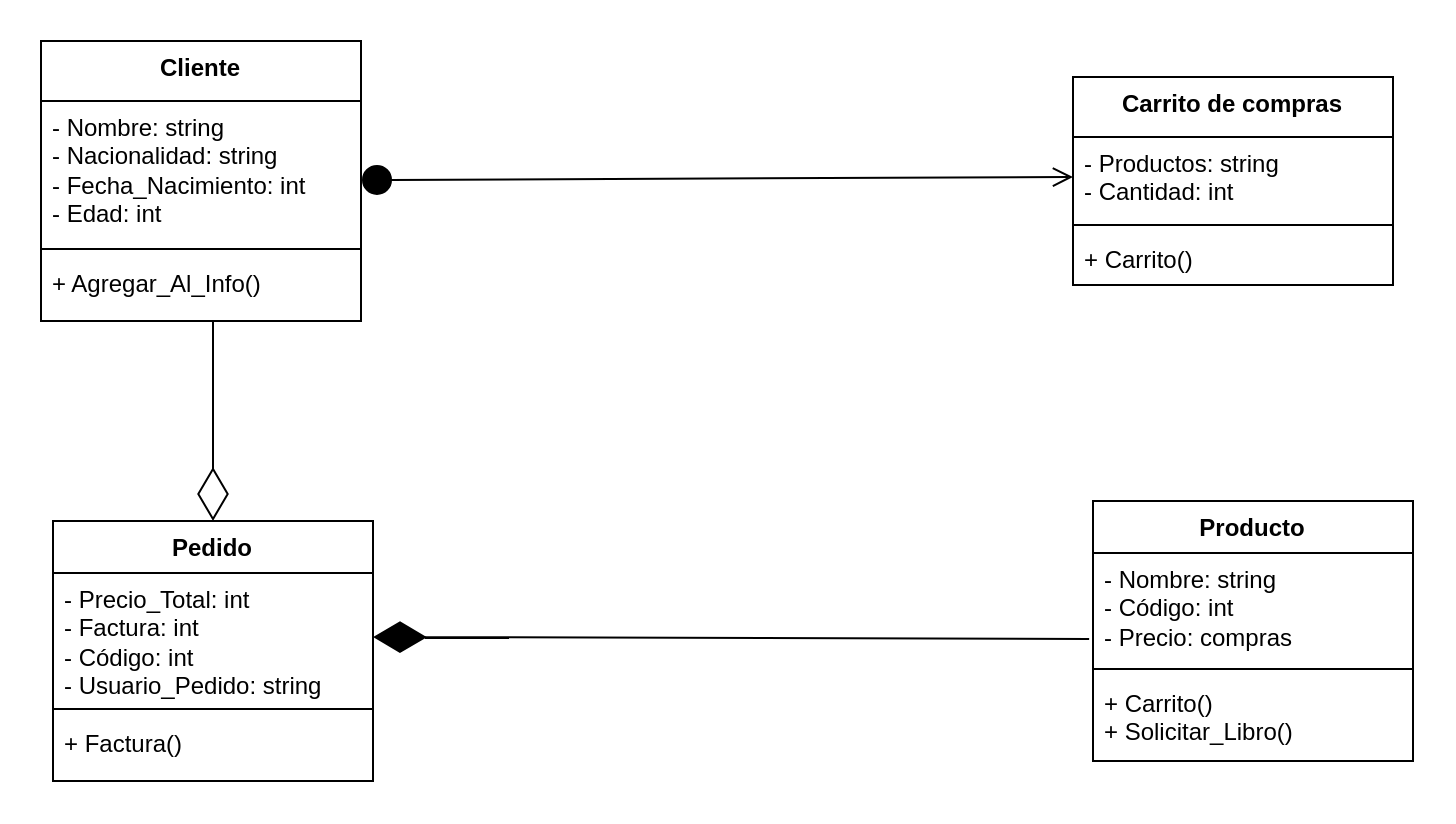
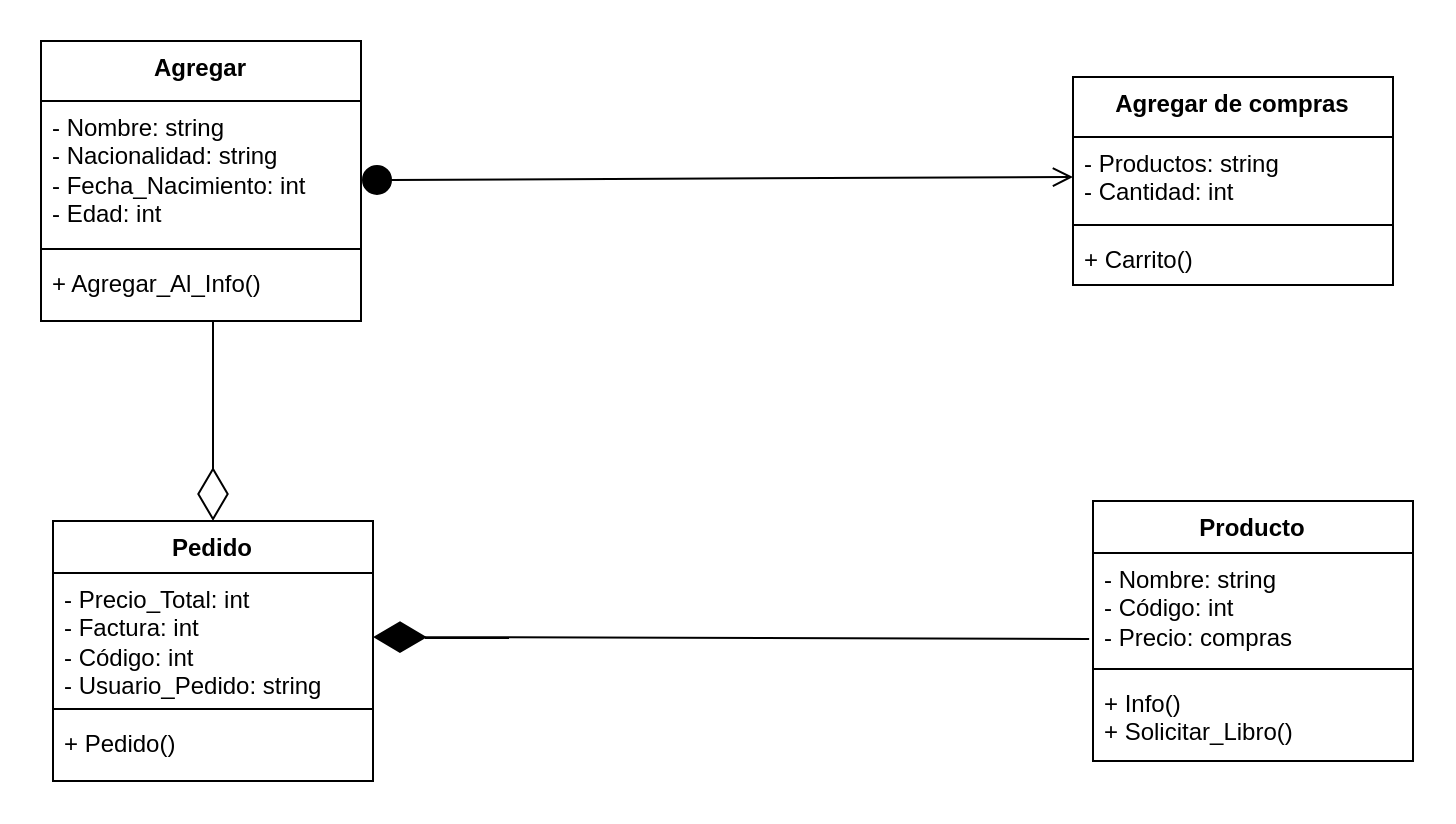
- <mxCell id="6" value="Cliente" style="swimlane;fontStyle=1;align=center;verticalAlign=top;childLayout=stackLayout;horizontal=1;startSize=30;horizontalStack=0;resizeParent=1;resizeParentMax=0;resizeLast=0;collapsible=1;marginBottom=0;whiteSpace=wrap;html=1;" vertex="1" parent="1"><mxGeometry x="20" y="20" width="160" height="140" as="geometry"><mxRectangle x="240" y="130" width="70" height="30" as="alternateBounds" /></mxGeometry></mxCell>
+ <mxCell id="6" value="Agregar" style="swimlane;fontStyle=1;align=center;verticalAlign=top;childLayout=stackLayout;horizontal=1;startSize=30;horizontalStack=0;resizeParent=1;resizeParentMax=0;resizeLast=0;collapsible=1;marginBottom=0;whiteSpace=wrap;html=1;" vertex="1" parent="1"><mxGeometry x="20" y="20" width="160" height="140" as="geometry"><mxRectangle x="240" y="130" width="70" height="30" as="alternateBounds" /></mxGeometry></mxCell>
- <mxCell id="2" value="Carrito de compras" style="swimlane;fontStyle=1;align=center;verticalAlign=top;childLayout=stackLayout;horizontal=1;startSize=30;horizontalStack=0;resizeParent=1;resizeParentMax=0;resizeLast=0;collapsible=1;marginBottom=0;whiteSpace=wrap;html=1;" vertex="1" parent="1"><mxGeometry x="536" y="38" width="160" height="104" as="geometry" /></mxCell>
+ <mxCell id="2" value="Agregar de compras" style="swimlane;fontStyle=1;align=center;verticalAlign=top;childLayout=stackLayout;horizontal=1;startSize=30;horizontalStack=0;resizeParent=1;resizeParentMax=0;resizeLast=0;collapsible=1;marginBottom=0;whiteSpace=wrap;html=1;" vertex="1" parent="1"><mxGeometry x="536" y="38" width="160" height="104" as="geometry" /></mxCell>
- <mxCell id="13" value="+ Carrito()&lt;div&gt;+ Solicitar_Libro()&lt;/div&gt;" style="text;strokeColor=none;fillColor=none;align=left;verticalAlign=top;spacingLeft=4;spacingRight=4;overflow=hidden;rotatable=0;points=[[0,0.5],[1,0.5]];portConstraint=eastwest;whiteSpace=wrap;html=1;" vertex="1" parent="10"><mxGeometry y="88" width="160" height="42" as="geometry" /></mxCell>
+ <mxCell id="13" value="+ Info()&lt;div&gt;+ Solicitar_Libro()&lt;/div&gt;" style="text;strokeColor=none;fillColor=none;align=left;verticalAlign=top;spacingLeft=4;spacingRight=4;overflow=hidden;rotatable=0;points=[[0,0.5],[1,0.5]];portConstraint=eastwest;whiteSpace=wrap;html=1;" vertex="1" parent="10"><mxGeometry y="88" width="160" height="42" as="geometry" /></mxCell>
- <mxCell id="17" value="+ Factura()&lt;div&gt;&lt;br&gt;&lt;/div&gt;" style="text;strokeColor=none;fillColor=none;align=left;verticalAlign=top;spacingLeft=4;spacingRight=4;overflow=hidden;rotatable=0;points=[[0,0.5],[1,0.5]];portConstraint=eastwest;whiteSpace=wrap;html=1;" vertex="1" parent="14"><mxGeometry y="98" width="160" height="32" as="geometry" /></mxCell>
+ <mxCell id="17" value="+ Pedido()&lt;div&gt;&lt;br&gt;&lt;/div&gt;" style="text;strokeColor=none;fillColor=none;align=left;verticalAlign=top;spacingLeft=4;spacingRight=4;overflow=hidden;rotatable=0;points=[[0,0.5],[1,0.5]];portConstraint=eastwest;whiteSpace=wrap;html=1;" vertex="1" parent="14"><mxGeometry y="98" width="160" height="32" as="geometry" /></mxCell>
